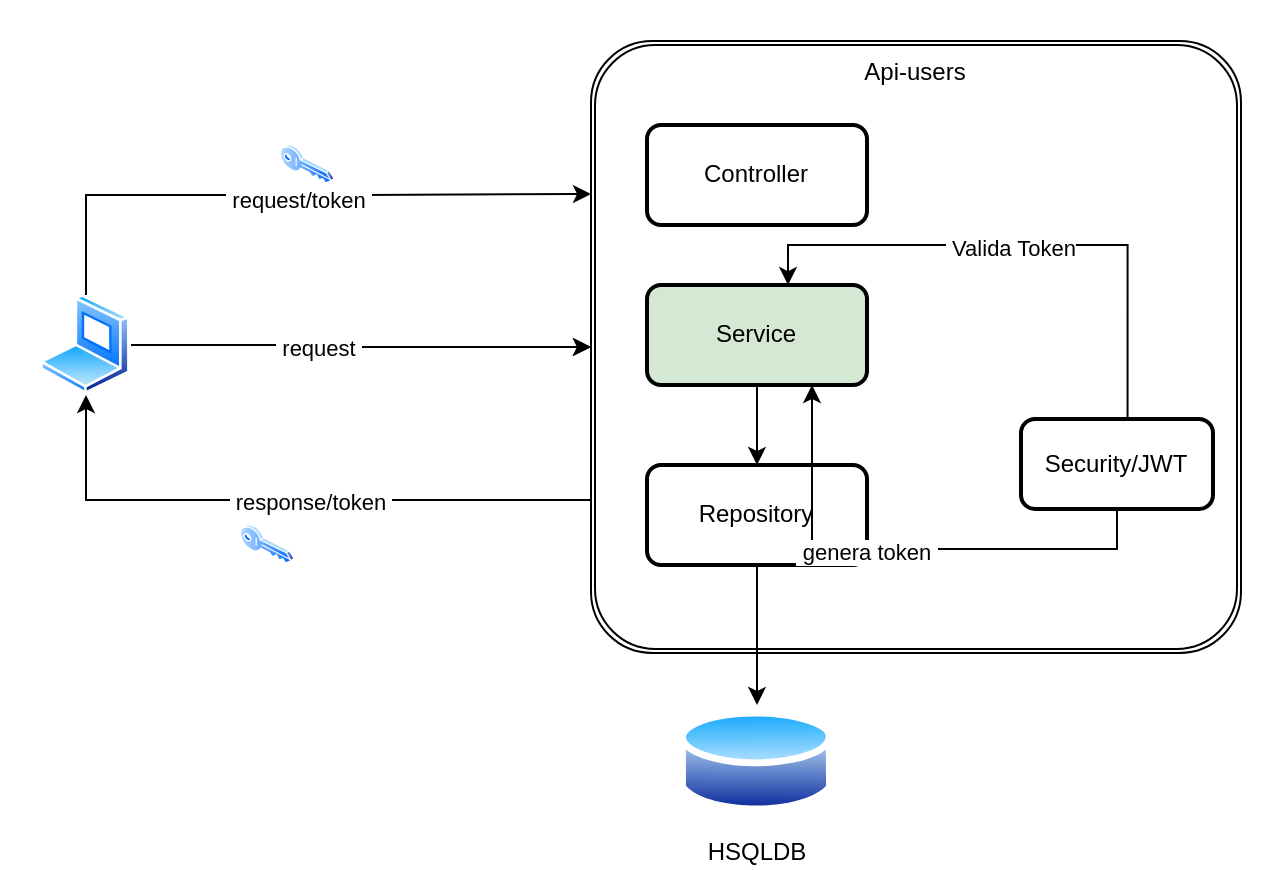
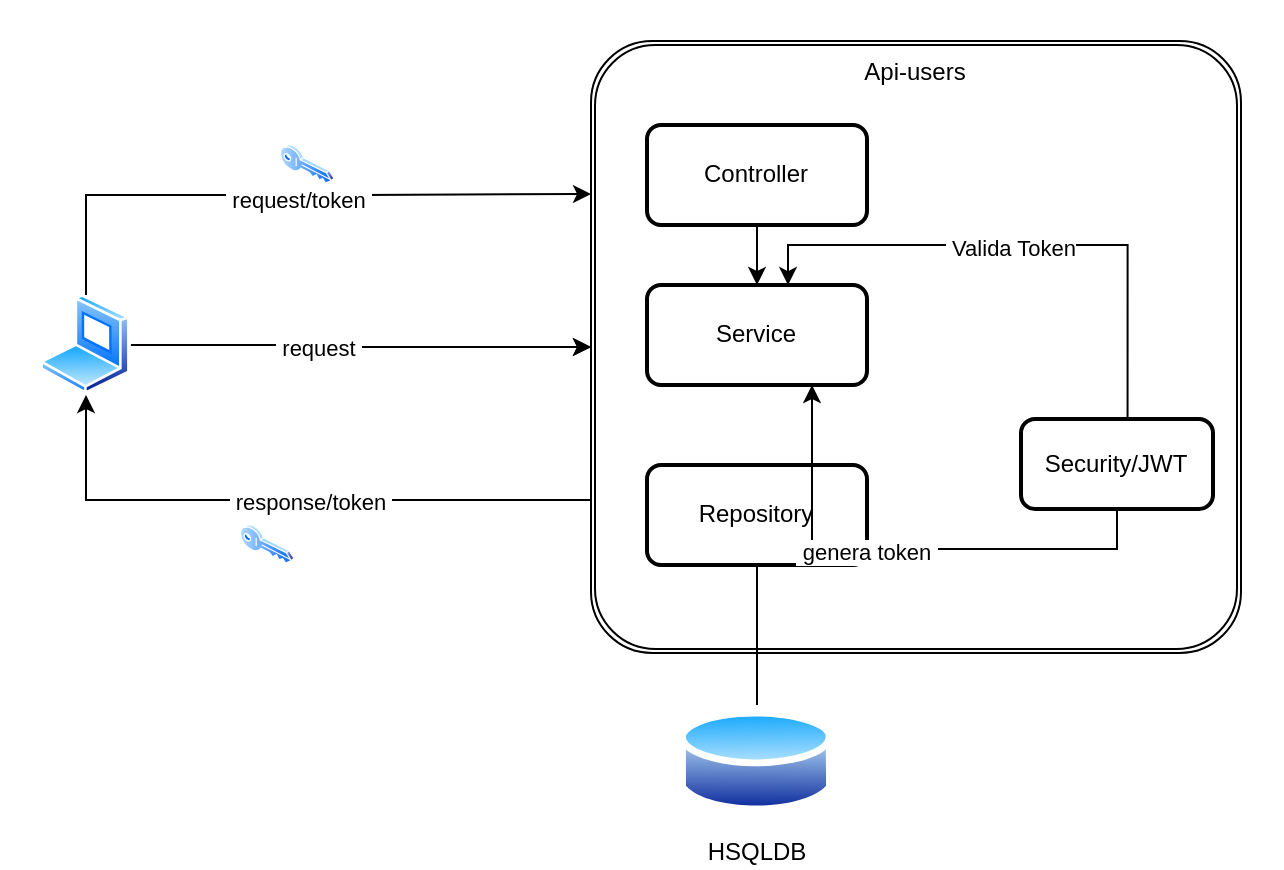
+ <mxCell id="9" style="edgeStyle=orthogonalEdgeStyle;rounded=0;orthogonalLoop=1;jettySize=auto;html=1;entryX=0.5;entryY=0;entryDx=0;entryDy=0;" edge="1" parent="1" source="10" target="12"><mxGeometry relative="1" as="geometry" /></mxCell>
- <mxCell id="12" value="Service" style="rounded=1;whiteSpace=wrap;html=1;absoluteArcSize=1;arcSize=14;strokeWidth=2;fillColor=#d5e8d4;" vertex="1" parent="1"><mxGeometry x="323" y="142" width="110" height="50" as="geometry" /></mxCell>
+ <mxCell id="12" value="Service" style="rounded=1;whiteSpace=wrap;html=1;absoluteArcSize=1;arcSize=14;strokeWidth=2;" vertex="1" parent="1"><mxGeometry x="323" y="142" width="110" height="50" as="geometry" /></mxCell>
- <mxCell id="11" style="edgeStyle=orthogonalEdgeStyle;rounded=0;orthogonalLoop=1;jettySize=auto;html=1;entryX=0.5;entryY=0;entryDx=0;entryDy=0;" edge="1" parent="1" source="12" target="14"><mxGeometry relative="1" as="geometry" /></mxCell>
- <mxCell id="13" style="edgeStyle=orthogonalEdgeStyle;rounded=0;orthogonalLoop=1;jettySize=auto;html=1;" edge="1" parent="1" source="14" target="15"><mxGeometry relative="1" as="geometry" /></mxCell>
+ <mxCell id="13" style="edgeStyle=orthogonalEdgeStyle;rounded=0;orthogonalLoop=1;jettySize=auto;html=1;endArrow=none;" edge="1" parent="1" source="14" target="15"><mxGeometry relative="1" as="geometry" /></mxCell>
